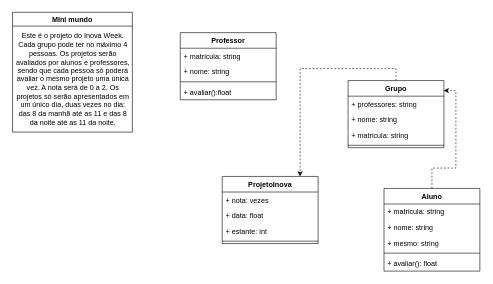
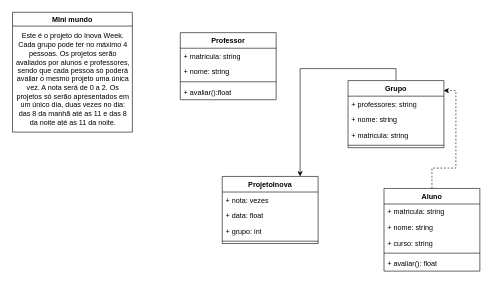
- <mxCell id="18" style="edgeStyle=orthogonalEdgeStyle;rounded=0;orthogonalLoop=1;jettySize=auto;html=1;exitX=0.5;exitY=0;exitDx=0;exitDy=0;dashed=1;" edge="1" parent="1" source="19" target="2"><mxGeometry relative="1" as="geometry"><Array as="points"><mxPoint x="660" y="114" /><mxPoint x="500" y="114" /></Array></mxGeometry></mxCell>
+ <mxCell id="18" style="edgeStyle=orthogonalEdgeStyle;rounded=0;orthogonalLoop=1;jettySize=auto;html=1;exitX=0.5;exitY=0;exitDx=0;exitDy=0;" edge="1" parent="1" source="19" target="2"><mxGeometry relative="1" as="geometry"><Array as="points"><mxPoint x="660" y="114" /><mxPoint x="500" y="114" /></Array></mxGeometry></mxCell>
- <mxCell id="5" value="+ estante: int" style="text;strokeColor=none;fillColor=none;align=left;verticalAlign=top;spacingLeft=4;spacingRight=4;overflow=hidden;rotatable=0;points=[[0,0.5],[1,0.5]];portConstraint=eastwest;whiteSpace=wrap;html=1;" vertex="1" parent="2"><mxGeometry y="78" width="160" height="26" as="geometry" /></mxCell>
+ <mxCell id="5" value="+ grupo: int" style="text;strokeColor=none;fillColor=none;align=left;verticalAlign=top;spacingLeft=4;spacingRight=4;overflow=hidden;rotatable=0;points=[[0,0.5],[1,0.5]];portConstraint=eastwest;whiteSpace=wrap;html=1;" vertex="1" parent="2"><mxGeometry y="78" width="160" height="26" as="geometry" /></mxCell>
- <mxCell id="15" value="+ mesmo: string" style="text;strokeColor=none;fillColor=none;align=left;verticalAlign=top;spacingLeft=4;spacingRight=4;overflow=hidden;rotatable=0;points=[[0,0.5],[1,0.5]];portConstraint=eastwest;whiteSpace=wrap;html=1;" vertex="1" parent="12"><mxGeometry y="78" width="160" height="26" as="geometry" /></mxCell>
+ <mxCell id="15" value="+ curso: string" style="text;strokeColor=none;fillColor=none;align=left;verticalAlign=top;spacingLeft=4;spacingRight=4;overflow=hidden;rotatable=0;points=[[0,0.5],[1,0.5]];portConstraint=eastwest;whiteSpace=wrap;html=1;" vertex="1" parent="12"><mxGeometry y="78" width="160" height="26" as="geometry" /></mxCell>
